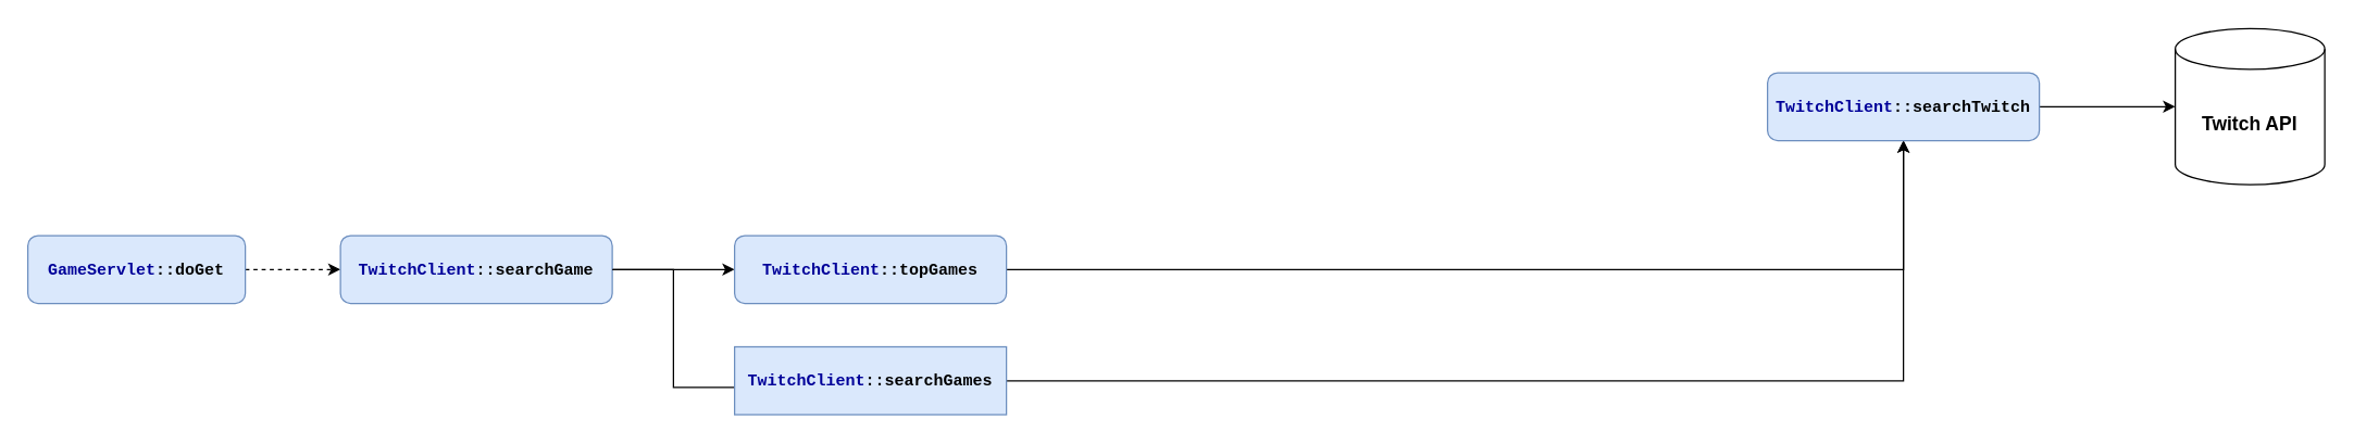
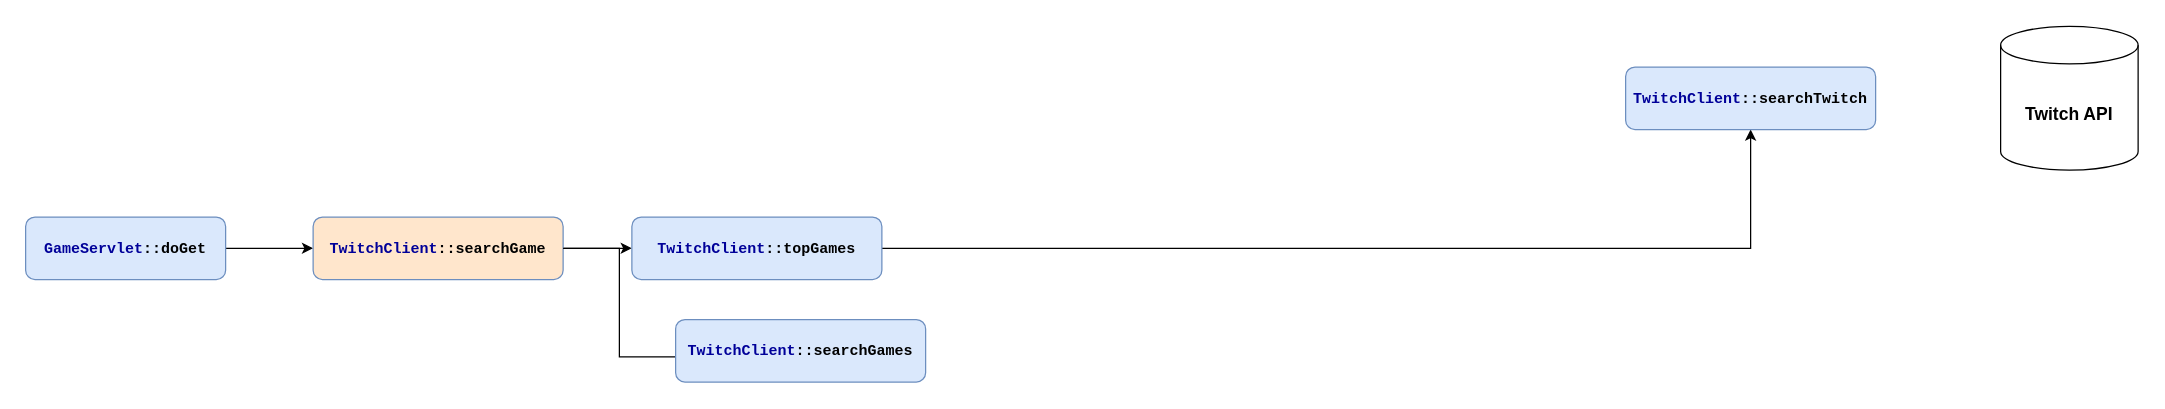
- <mxCell id="11" style="edgeStyle=orthogonalEdgeStyle;rounded=0;orthogonalLoop=1;jettySize=auto;html=1;entryX=0;entryY=0.5;entryDx=0;entryDy=0;entryPerimeter=0;fontSize=14;" edge="1" parent="1" source="12" target="13"><mxGeometry relative="1" as="geometry" /></mxCell>
- <mxCell id="2" style="edgeStyle=orthogonalEdgeStyle;rounded=0;orthogonalLoop=1;jettySize=auto;html=1;entryX=0;entryY=0.5;entryDx=0;entryDy=0;dashed=1;" edge="1" parent="1" source="3" target="5"><mxGeometry relative="1" as="geometry" /></mxCell>
+ <mxCell id="2" style="edgeStyle=orthogonalEdgeStyle;rounded=0;orthogonalLoop=1;jettySize=auto;html=1;entryX=0;entryY=0.5;entryDx=0;entryDy=0;" edge="1" parent="1" source="3" target="5"><mxGeometry relative="1" as="geometry" /></mxCell>
- <mxCell id="5" value="&lt;font face=&quot;Courier New&quot;&gt;&lt;font color=&quot;#000099&quot;&gt;TwitchClient&lt;/font&gt;::searchGame&lt;/font&gt;" style="rounded=1;whiteSpace=wrap;html=1;fillColor=#dae8fc;strokeColor=#6c8ebf;fontStyle=1" vertex="1" parent="1"><mxGeometry x="250" y="173" width="200" height="50" as="geometry" /></mxCell>
+ <mxCell id="5" value="&lt;font face=&quot;Courier New&quot;&gt;&lt;font color=&quot;#000099&quot;&gt;TwitchClient&lt;/font&gt;::searchGame&lt;/font&gt;" style="rounded=1;whiteSpace=wrap;html=1;fillColor=#ffe6cc;strokeColor=#6c8ebf;fontStyle=1;" vertex="1" parent="1"><mxGeometry x="250" y="173" width="200" height="50" as="geometry" /></mxCell>
- <mxCell id="8" value="&lt;font color=&quot;#000099&quot; style=&quot;font-family: &amp;#34;courier new&amp;#34;&quot;&gt;TwitchClient&lt;/font&gt;&lt;span style=&quot;font-family: &amp;#34;courier new&amp;#34;&quot;&gt;::topGames&lt;/span&gt;" style="rounded=1;whiteSpace=wrap;html=1;fillColor=#dae8fc;strokeColor=#6c8ebf;fontStyle=1" vertex="1" parent="1"><mxGeometry x="540" y="173" width="200" height="50" as="geometry" /></mxCell>
+ <mxCell id="8" value="&lt;font color=&quot;#000099&quot; style=&quot;font-family: &amp;#34;courier new&amp;#34;&quot;&gt;TwitchClient&lt;/font&gt;&lt;span style=&quot;font-family: &amp;#34;courier new&amp;#34;&quot;&gt;::topGames&lt;/span&gt;" style="rounded=1;whiteSpace=wrap;html=1;fillColor=#dae8fc;strokeColor=#6c8ebf;fontStyle=1" vertex="1" parent="1"><mxGeometry x="505" y="173" width="200" height="50" as="geometry" /></mxCell>
- <mxCell id="10" value="&lt;font color=&quot;#000099&quot; style=&quot;font-family: &amp;#34;courier new&amp;#34;&quot;&gt;TwitchClient&lt;/font&gt;&lt;span style=&quot;font-family: &amp;#34;courier new&amp;#34;&quot;&gt;::searchGames&lt;/span&gt;" style="whiteSpace=wrap;html=1;fillColor=#dae8fc;strokeColor=#6c8ebf;fontStyle=1;rounded=0;" vertex="1" parent="1"><mxGeometry x="540" y="255" width="200" height="50" as="geometry" /></mxCell>
+ <mxCell id="10" value="&lt;font color=&quot;#000099&quot; style=&quot;font-family: &amp;#34;courier new&amp;#34;&quot;&gt;TwitchClient&lt;/font&gt;&lt;span style=&quot;font-family: &amp;#34;courier new&amp;#34;&quot;&gt;::searchGames&lt;/span&gt;" style="rounded=1;whiteSpace=wrap;html=1;fillColor=#dae8fc;strokeColor=#6c8ebf;fontStyle=1" vertex="1" parent="1"><mxGeometry x="540" y="255" width="200" height="50" as="geometry" /></mxCell>
- <mxCell id="9" style="edgeStyle=orthogonalEdgeStyle;rounded=0;orthogonalLoop=1;jettySize=auto;html=1;entryX=0.5;entryY=1;entryDx=0;entryDy=0;" edge="1" parent="1" source="10" target="12"><mxGeometry relative="1" as="geometry" /></mxCell>
